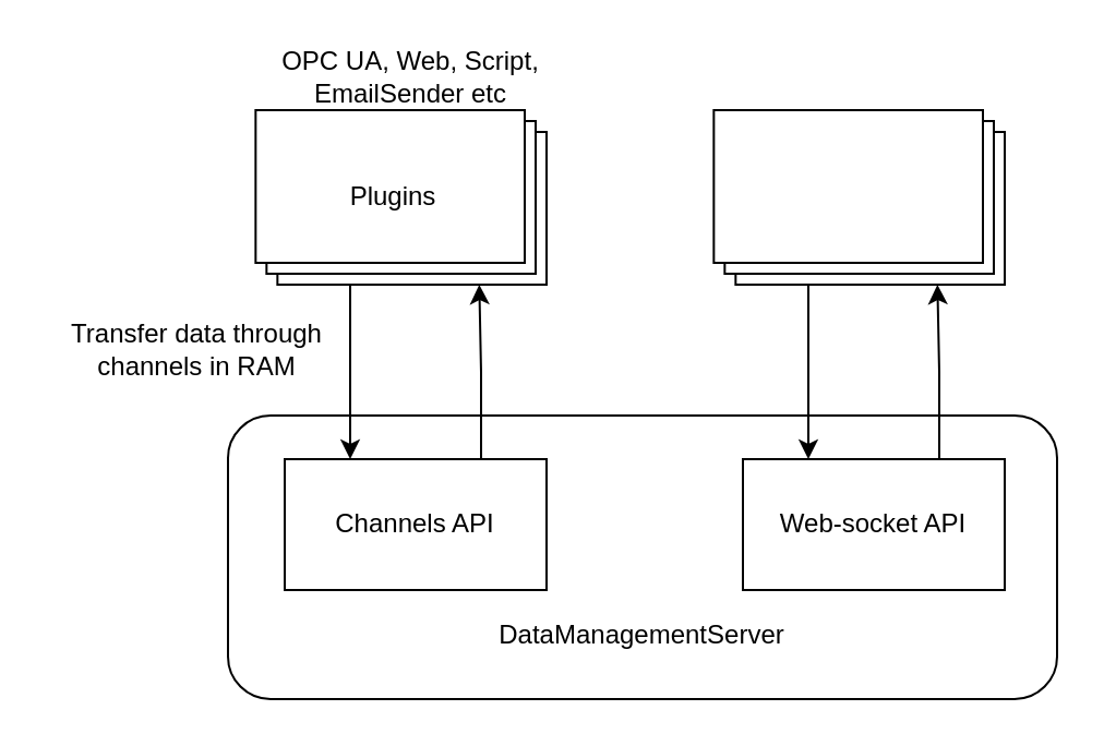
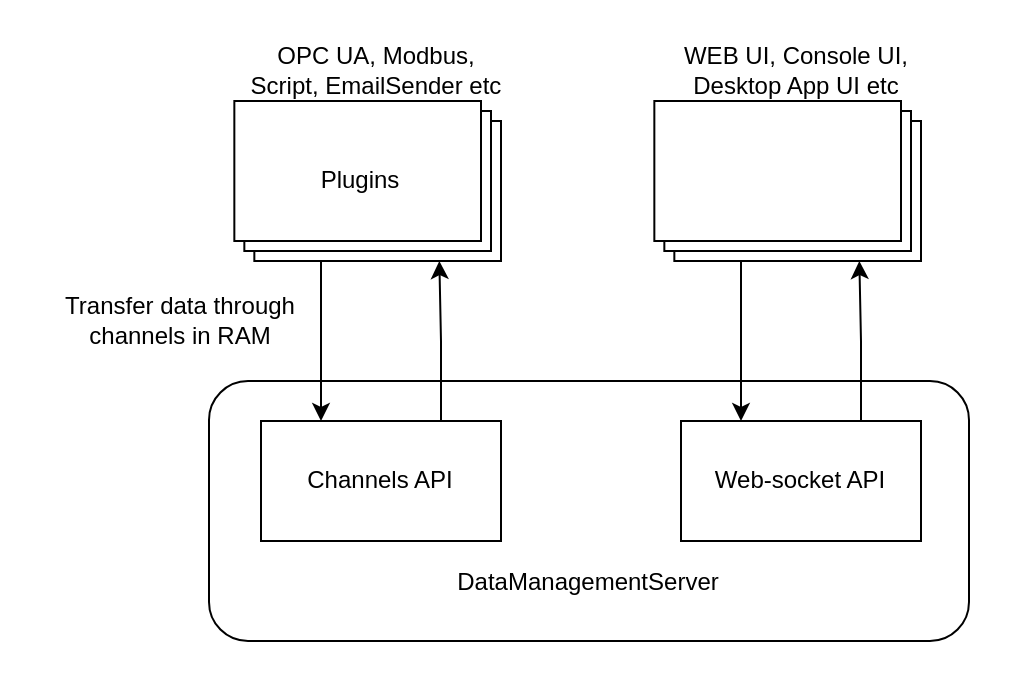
- <mxCell id="12" value="OPC UA, Web, Script, EmailSender etc" style="text;html=1;strokeColor=none;fillColor=none;align=center;verticalAlign=middle;whiteSpace=wrap;rounded=0;" vertex="1" parent="1"><mxGeometry x="123.34" y="20" width="130" height="30" as="geometry" /></mxCell>
+ <mxCell id="12" value="OPC UA, Modbus, Script, EmailSender etc" style="text;html=1;strokeColor=none;fillColor=none;align=center;verticalAlign=middle;whiteSpace=wrap;rounded=0;" vertex="1" parent="1"><mxGeometry x="123.34" y="20" width="130" height="30" as="geometry" /></mxCell>
+ <mxCell id="13" value="WEB UI, Console UI, Desktop App UI etc" style="text;html=1;strokeColor=none;fillColor=none;align=center;verticalAlign=middle;whiteSpace=wrap;rounded=0;" vertex="1" parent="1"><mxGeometry x="333.34" y="20" width="130" height="30" as="geometry" /></mxCell>
